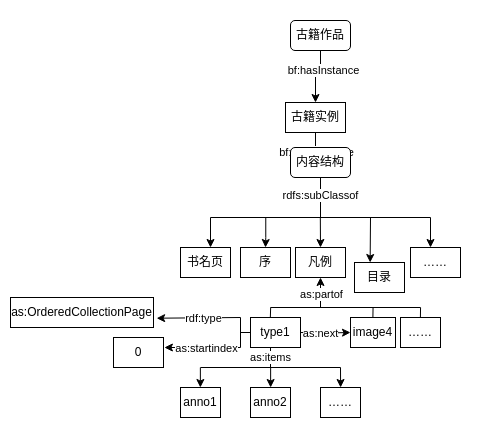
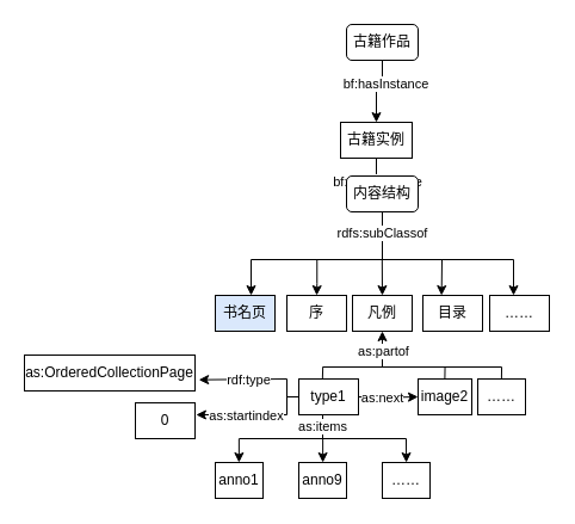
- <mxCell id="9" value="书名页" style="rounded=0;whiteSpace=wrap;html=1;" vertex="1" parent="1"><mxGeometry x="180" y="247" width="50" height="30" as="geometry" /></mxCell>
+ <mxCell id="9" value="书名页" style="rounded=0;whiteSpace=wrap;html=1;fillColor=#dae8fc;" vertex="1" parent="1"><mxGeometry x="180" y="247" width="50" height="30" as="geometry" /></mxCell>
- <mxCell id="20" value="目录" style="rounded=0;whiteSpace=wrap;html=1;" vertex="1" parent="1"><mxGeometry x="354" y="262" width="50" height="30" as="geometry" /></mxCell>
+ <mxCell id="20" value="目录" style="rounded=0;whiteSpace=wrap;html=1;" vertex="1" parent="1"><mxGeometry x="354" y="247" width="50" height="30" as="geometry" /></mxCell>
- <mxCell id="48" value="as:OrderedCollectionPage" style="rounded=0;whiteSpace=wrap;html=1;" vertex="1" parent="1"><mxGeometry x="10" y="297" width="143" height="30" as="geometry" /></mxCell>
+ <mxCell id="48" value="as:OrderedCollectionPage" style="rounded=0;whiteSpace=wrap;html=1;" vertex="1" parent="1"><mxGeometry x="20" y="297" width="143" height="30" as="geometry" /></mxCell>
- <mxCell id="29" value="image4" style="rounded=0;whiteSpace=wrap;html=1;" vertex="1" parent="1"><mxGeometry x="350" y="317" width="45" height="30" as="geometry" /></mxCell>
+ <mxCell id="29" value="image2" style="rounded=0;whiteSpace=wrap;html=1;" vertex="1" parent="1"><mxGeometry x="350" y="317" width="45" height="30" as="geometry" /></mxCell>
- <mxCell id="38" value="anno2" style="rounded=0;whiteSpace=wrap;html=1;" vertex="1" parent="1"><mxGeometry x="250" y="387" width="40" height="30" as="geometry" /></mxCell>
+ <mxCell id="38" value="anno9" style="rounded=0;whiteSpace=wrap;html=1;" vertex="1" parent="1"><mxGeometry x="250" y="387" width="40" height="30" as="geometry" /></mxCell>
